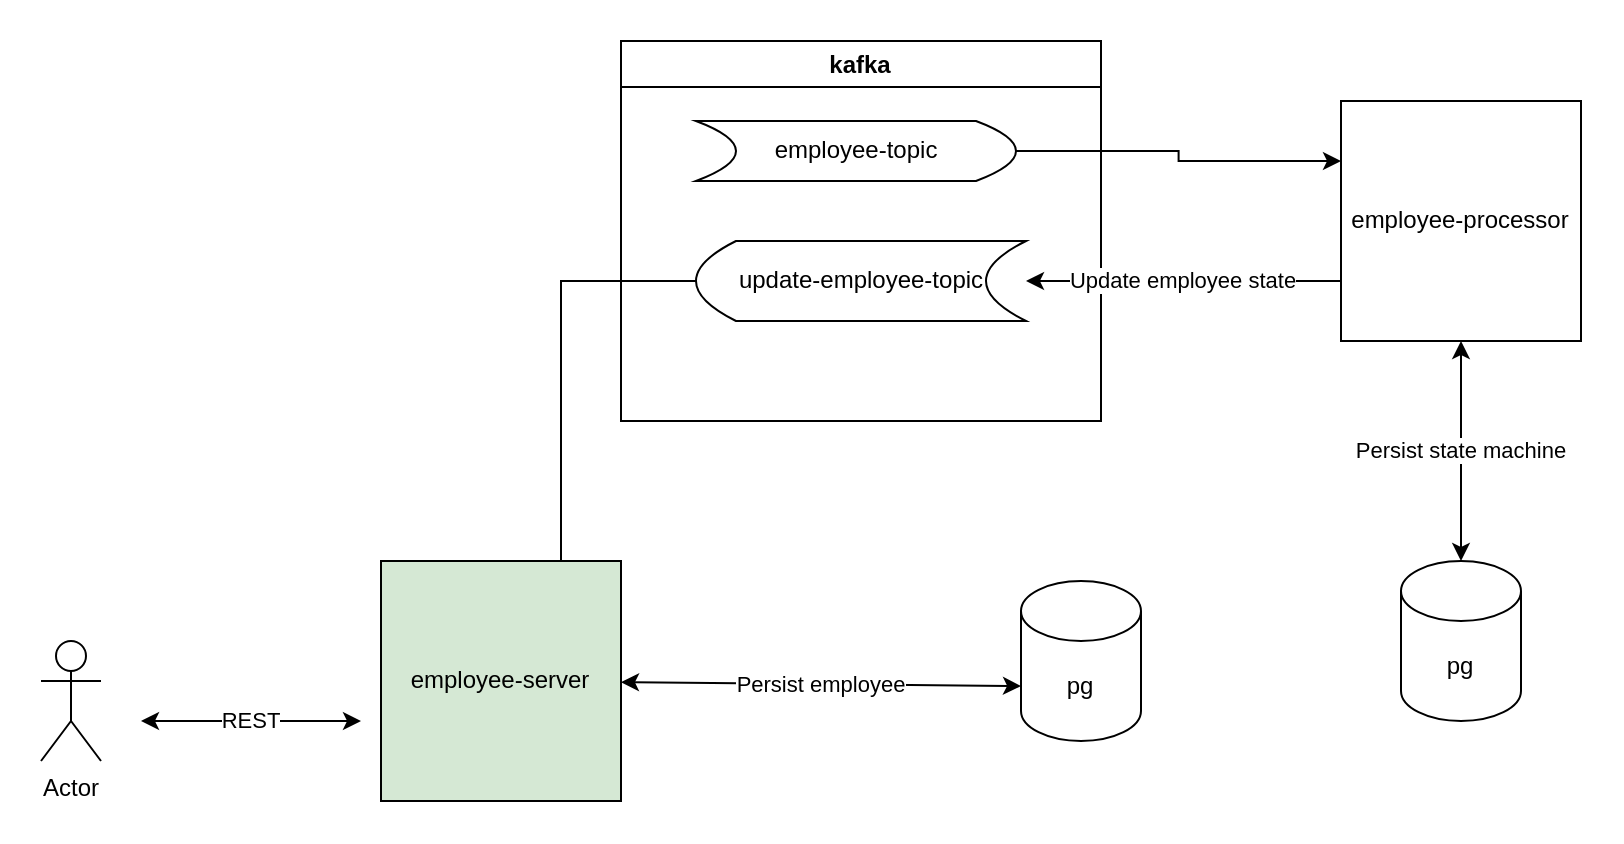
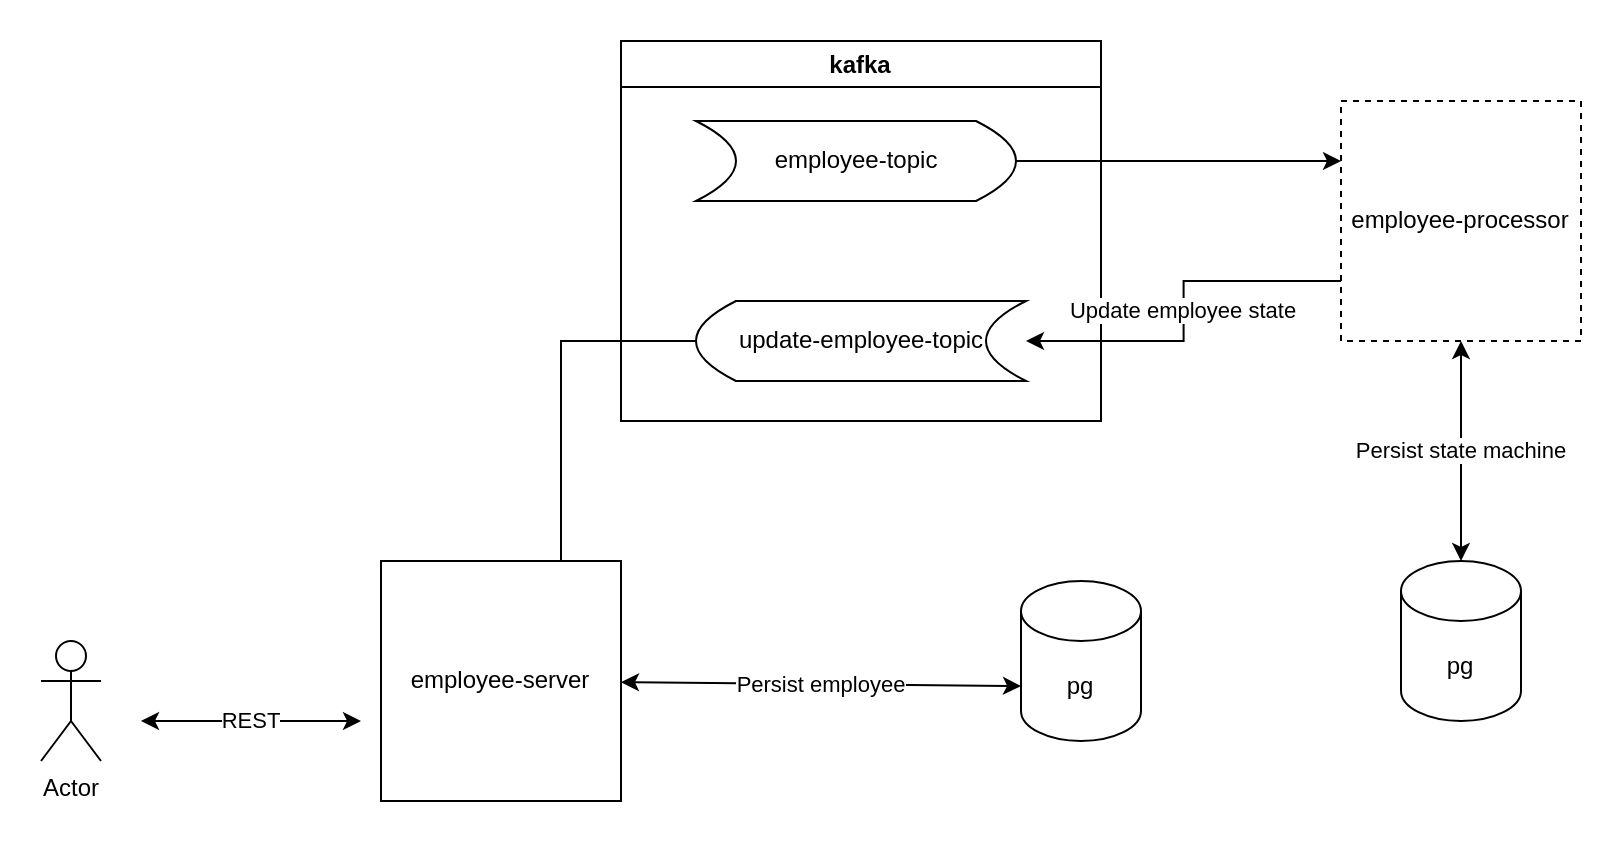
- <mxCell id="6" value="employee-topic" style="shape=dataStorage;whiteSpace=wrap;html=1;fixedSize=1;align=center;verticalAlign=middle;flipV=1;flipH=1;" vertex="1" parent="5"><mxGeometry x="37.5" y="40" width="160" height="30" as="geometry" /></mxCell>
+ <mxCell id="6" value="employee-topic" style="shape=dataStorage;whiteSpace=wrap;html=1;fixedSize=1;align=center;verticalAlign=middle;flipV=1;flipH=1;" vertex="1" parent="5"><mxGeometry x="37.5" y="40" width="160" height="40" as="geometry" /></mxCell>
- <mxCell id="10" value="employee-processor" style="whiteSpace=wrap;html=1;aspect=fixed;" vertex="1" parent="1"><mxGeometry x="670" y="50" width="120" height="120" as="geometry" /></mxCell>
+ <mxCell id="10" value="employee-processor" style="whiteSpace=wrap;html=1;aspect=fixed;dashed=1;" vertex="1" parent="1"><mxGeometry x="670" y="50" width="120" height="120" as="geometry" /></mxCell>
- <mxCell id="7" value="update-employee-topic" style="shape=dataStorage;whiteSpace=wrap;html=1;fixedSize=1;align=center;verticalAlign=middle;flipH=0;flipV=1;" vertex="1" parent="5"><mxGeometry x="37.5" y="100" width="165" height="40" as="geometry" /></mxCell>
+ <mxCell id="7" value="update-employee-topic" style="shape=dataStorage;whiteSpace=wrap;html=1;fixedSize=1;align=center;verticalAlign=middle;flipH=0;flipV=1;" vertex="1" parent="5"><mxGeometry x="37.5" y="130" width="165" height="40" as="geometry" /></mxCell>
- <mxCell id="3" value="employee-server" style="whiteSpace=wrap;html=1;aspect=fixed;fillColor=#d5e8d4;" vertex="1" parent="1"><mxGeometry x="190" y="280" width="120" height="120" as="geometry" /></mxCell>
+ <mxCell id="3" value="employee-server" style="whiteSpace=wrap;html=1;aspect=fixed;" vertex="1" parent="1"><mxGeometry x="190" y="280" width="120" height="120" as="geometry" /></mxCell>
